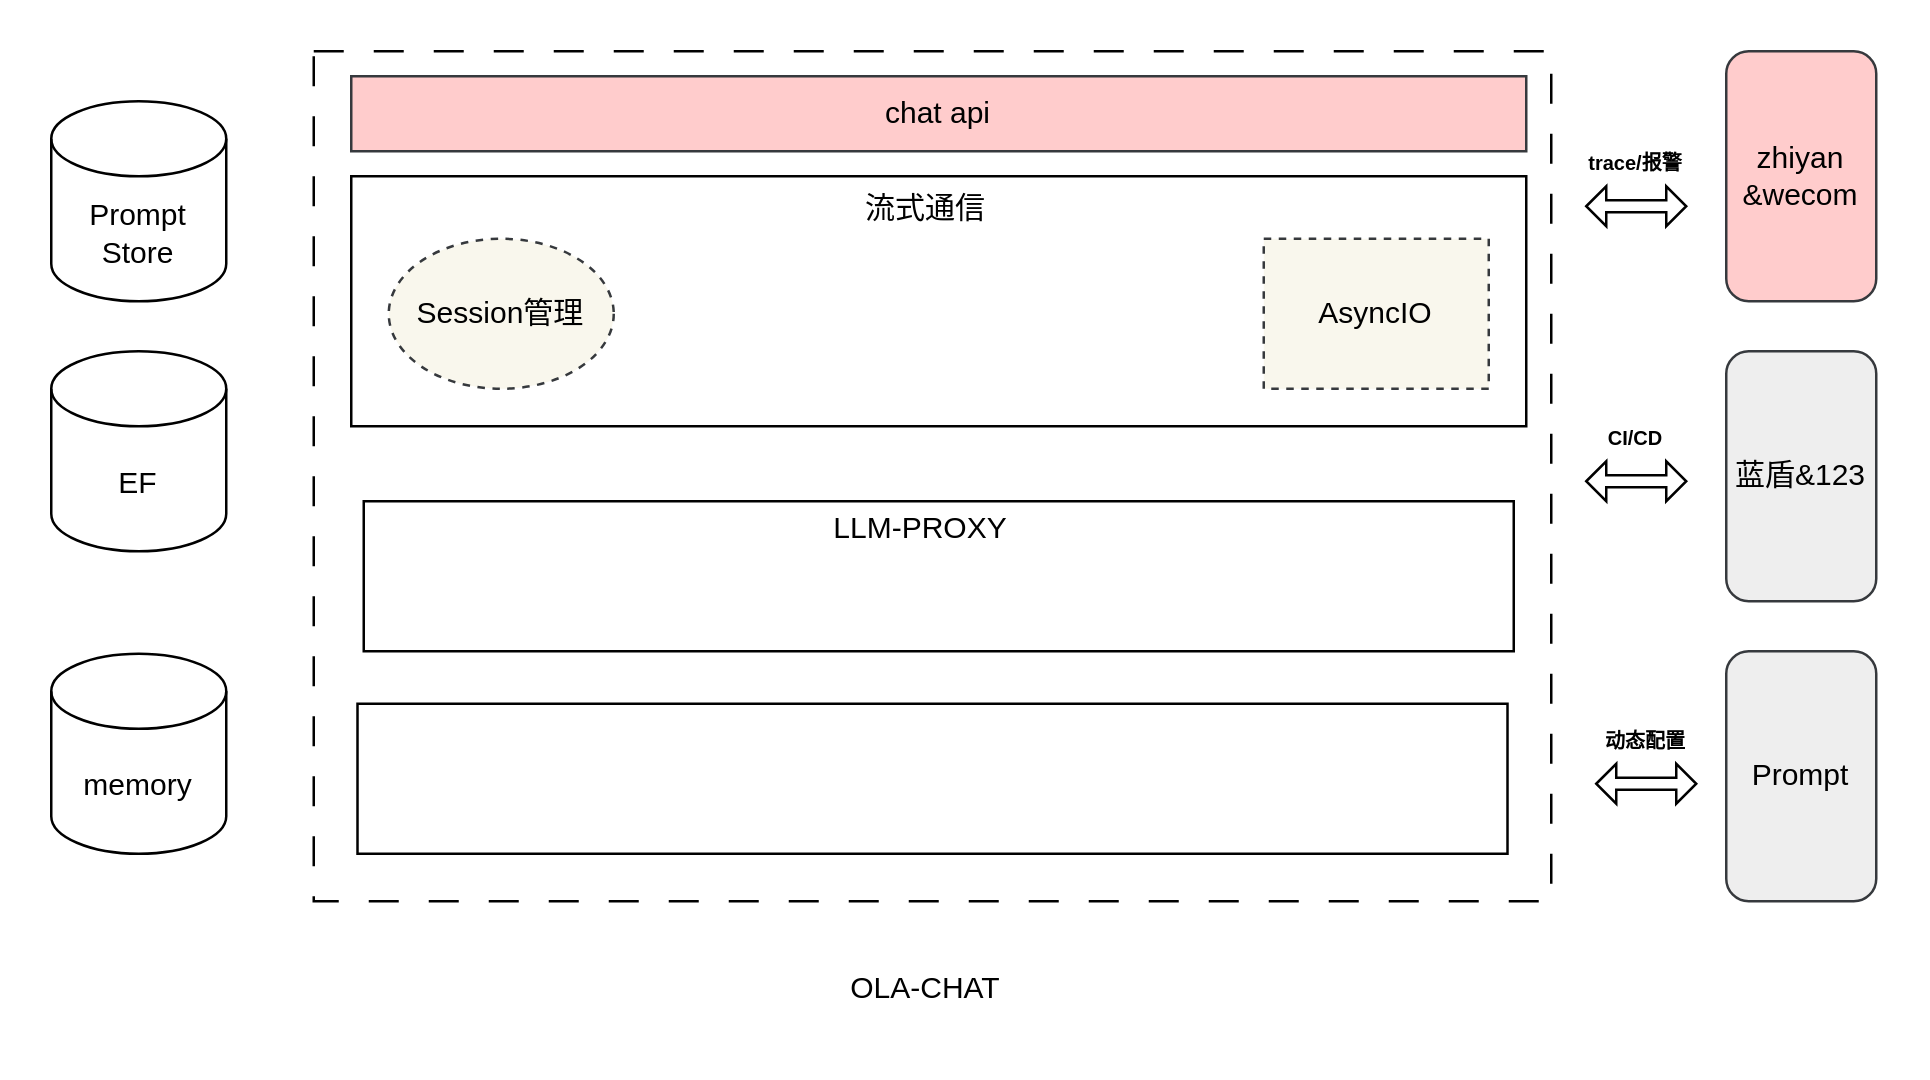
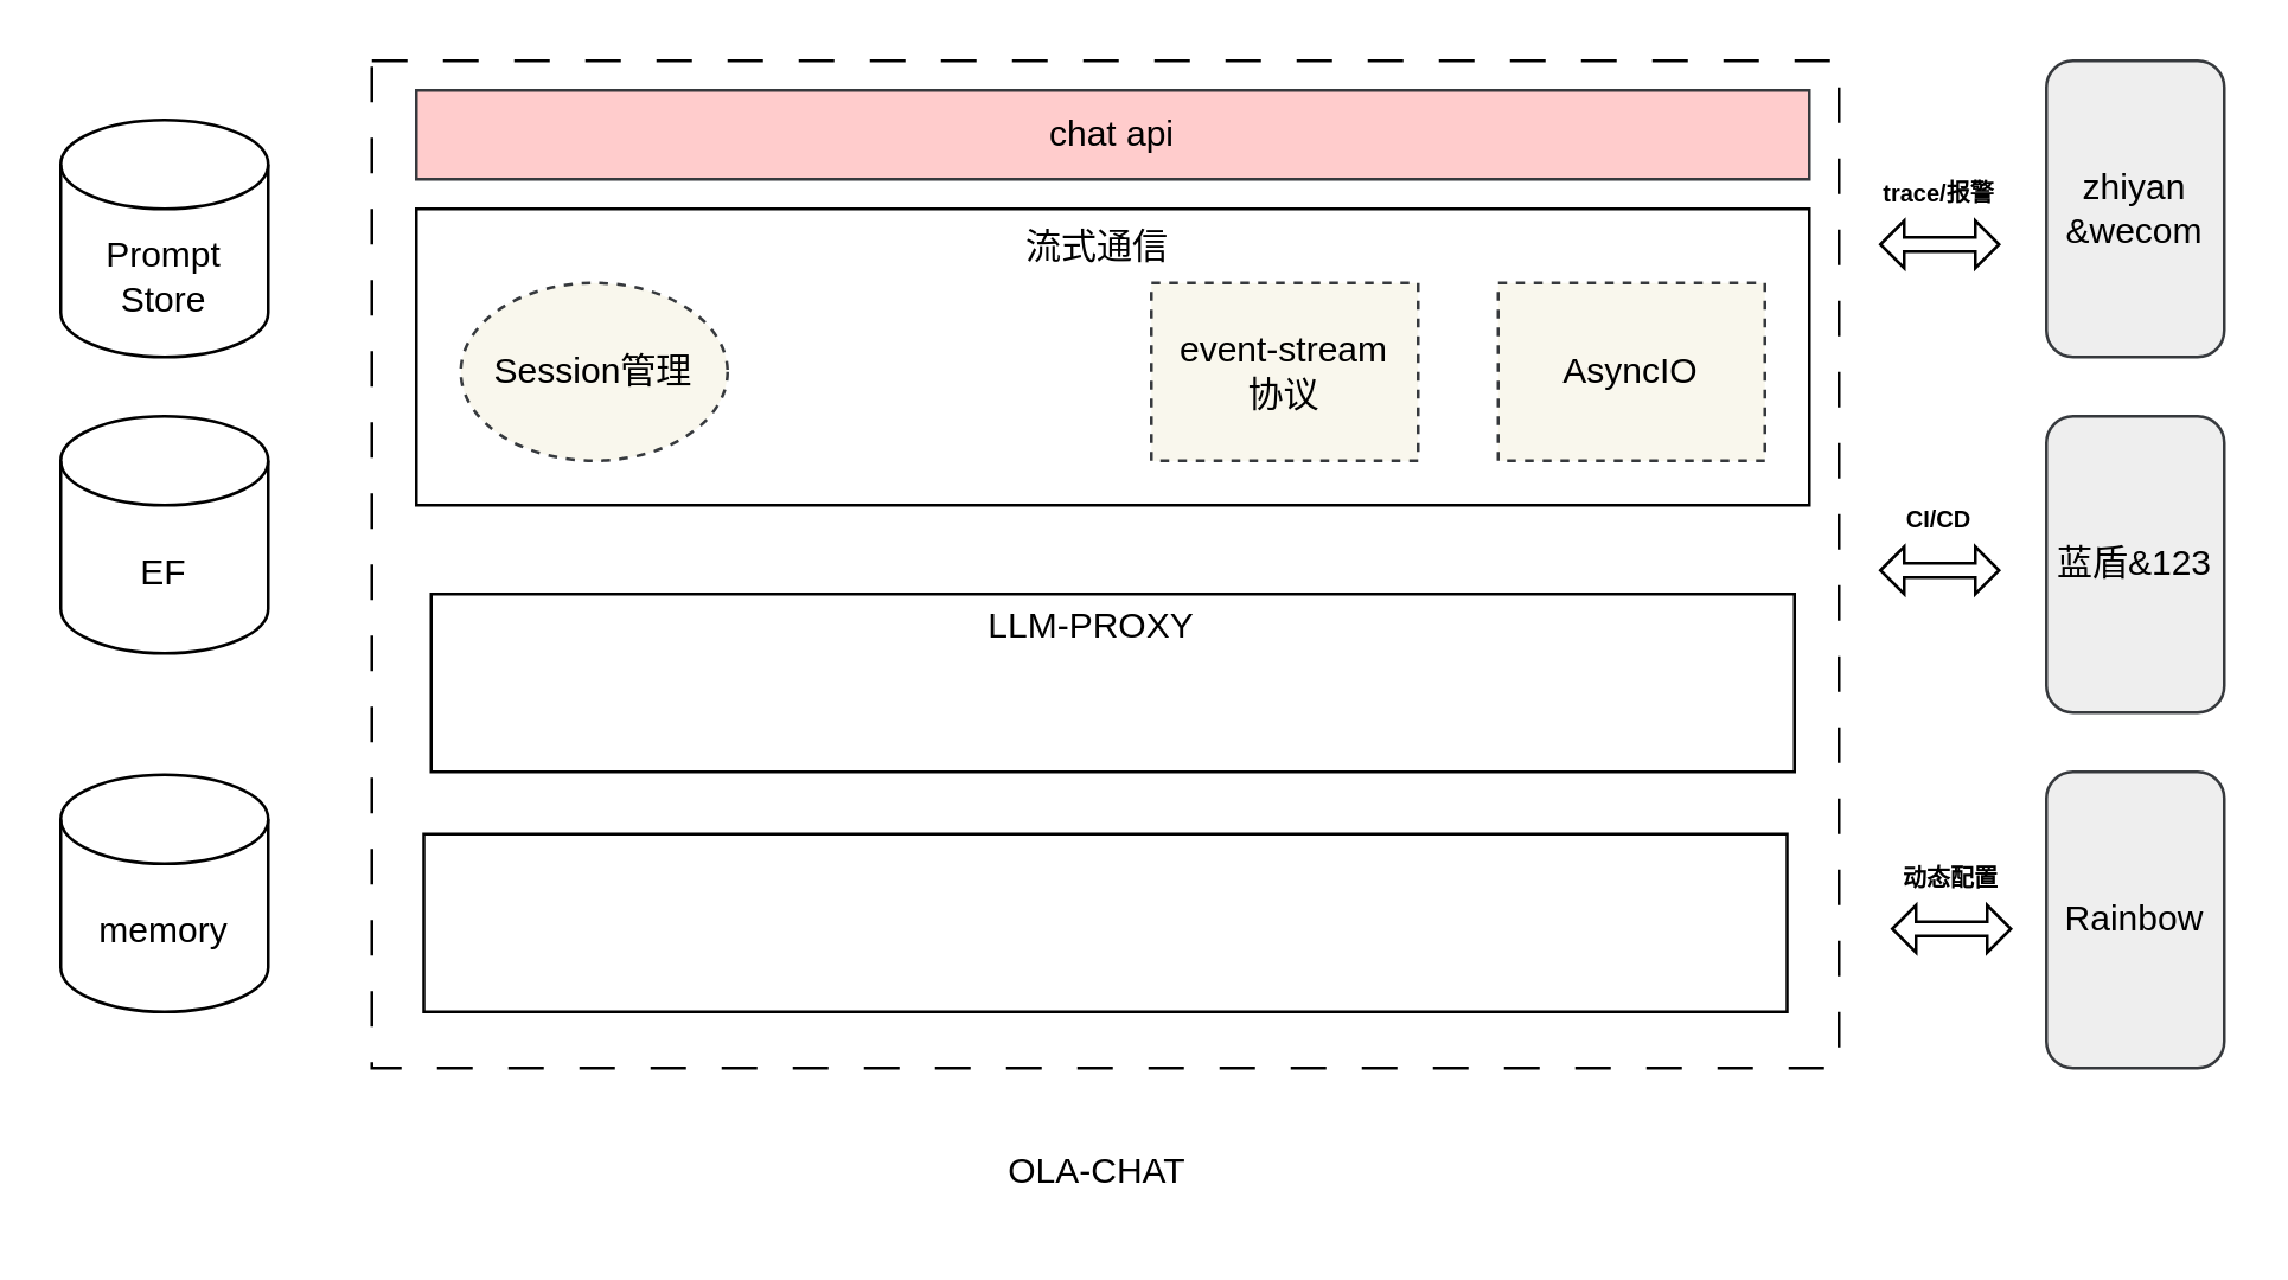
- <mxCell id="5" value="zhiyan&lt;br&gt;&amp;amp;wecom" style="rounded=1;whiteSpace=wrap;html=1;fillColor=#ffcccc;strokeColor=#36393d;" vertex="1" parent="1"><mxGeometry x="690" y="20" width="60" height="100" as="geometry" /></mxCell>
+ <mxCell id="5" value="zhiyan&lt;br&gt;&amp;amp;wecom" style="rounded=1;whiteSpace=wrap;html=1;fillColor=#eeeeee;strokeColor=#36393d;" vertex="1" parent="1"><mxGeometry x="690" y="20" width="60" height="100" as="geometry" /></mxCell>
+ <mxCell id="25" value="event-stream&lt;br&gt;协议" style="rounded=0;whiteSpace=wrap;html=1;fillColor=#f9f7ed;strokeColor=#36393d;dashed=1;" vertex="1" parent="23"><mxGeometry x="248" y="25" width="90" height="60" as="geometry" /></mxCell>
- <mxCell id="11" value="Prompt" style="rounded=1;whiteSpace=wrap;html=1;fillColor=#eeeeee;strokeColor=#36393d;" vertex="1" parent="1"><mxGeometry x="690" y="260" width="60" height="100" as="geometry" /></mxCell>
+ <mxCell id="11" value="Rainbow" style="rounded=1;whiteSpace=wrap;html=1;fillColor=#eeeeee;strokeColor=#36393d;" vertex="1" parent="1"><mxGeometry x="690" y="260" width="60" height="100" as="geometry" /></mxCell>
